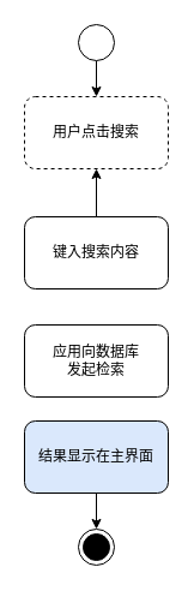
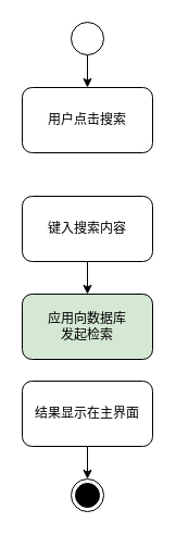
- <mxCell id="4" value="用户点击搜索" style="rounded=1;whiteSpace=wrap;html=1;dashed=1;" parent="1" vertex="1"><mxGeometry x="20" y="80" width="120" height="60" as="geometry" /></mxCell>
+ <mxCell id="4" value="用户点击搜索" style="rounded=1;whiteSpace=wrap;html=1;" parent="1" vertex="1"><mxGeometry x="20" y="80" width="120" height="60" as="geometry" /></mxCell>
- <mxCell id="5" value="" style="edgeStyle=orthogonalEdgeStyle;rounded=0;orthogonalLoop=1;jettySize=auto;html=1;" parent="1" source="6" target="4" edge="1"><mxGeometry relative="1" as="geometry" /></mxCell>
+ <mxCell id="5" value="" style="edgeStyle=orthogonalEdgeStyle;rounded=0;orthogonalLoop=1;jettySize=auto;html=1;" parent="1" source="6" target="7" edge="1"><mxGeometry relative="1" as="geometry" /></mxCell>
- <mxCell id="7" value="应用向数据库&lt;br&gt;发起检索" style="rounded=1;whiteSpace=wrap;html=1;" parent="1" vertex="1"><mxGeometry x="20" y="270" width="120" height="60" as="geometry" /></mxCell>
+ <mxCell id="7" value="应用向数据库&lt;br&gt;发起检索" style="rounded=1;whiteSpace=wrap;html=1;fillColor=#d5e8d4;" parent="1" vertex="1"><mxGeometry x="20" y="270" width="120" height="60" as="geometry" /></mxCell>
- <mxCell id="9" value="结果显示在主界面" style="rounded=1;whiteSpace=wrap;html=1;fillColor=#dae8fc;" parent="1" vertex="1"><mxGeometry x="20" y="350" width="120" height="60" as="geometry" /></mxCell>
+ <mxCell id="9" value="结果显示在主界面" style="rounded=1;whiteSpace=wrap;html=1;" parent="1" vertex="1"><mxGeometry x="20" y="350" width="120" height="60" as="geometry" /></mxCell>
